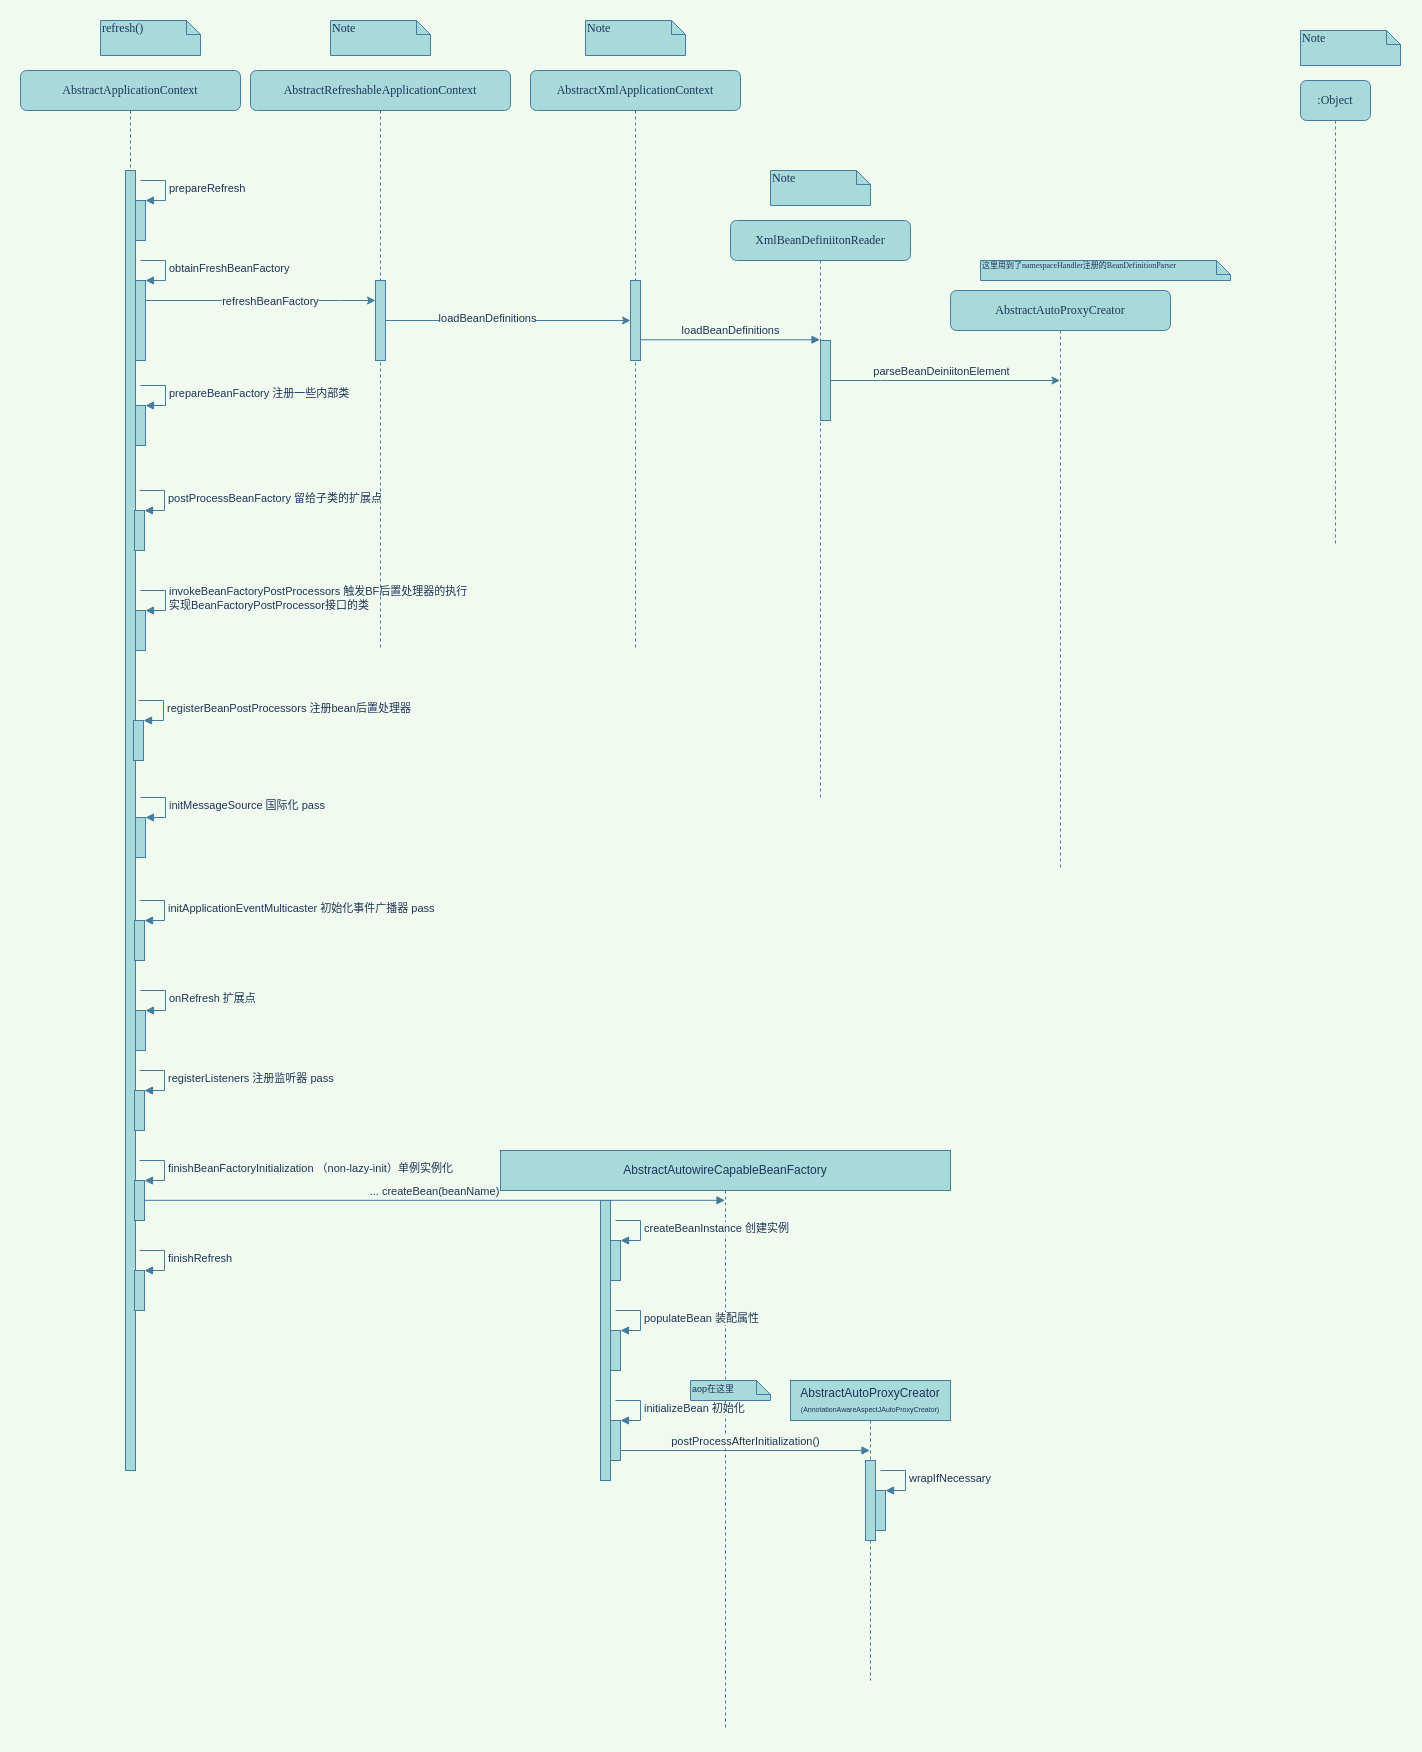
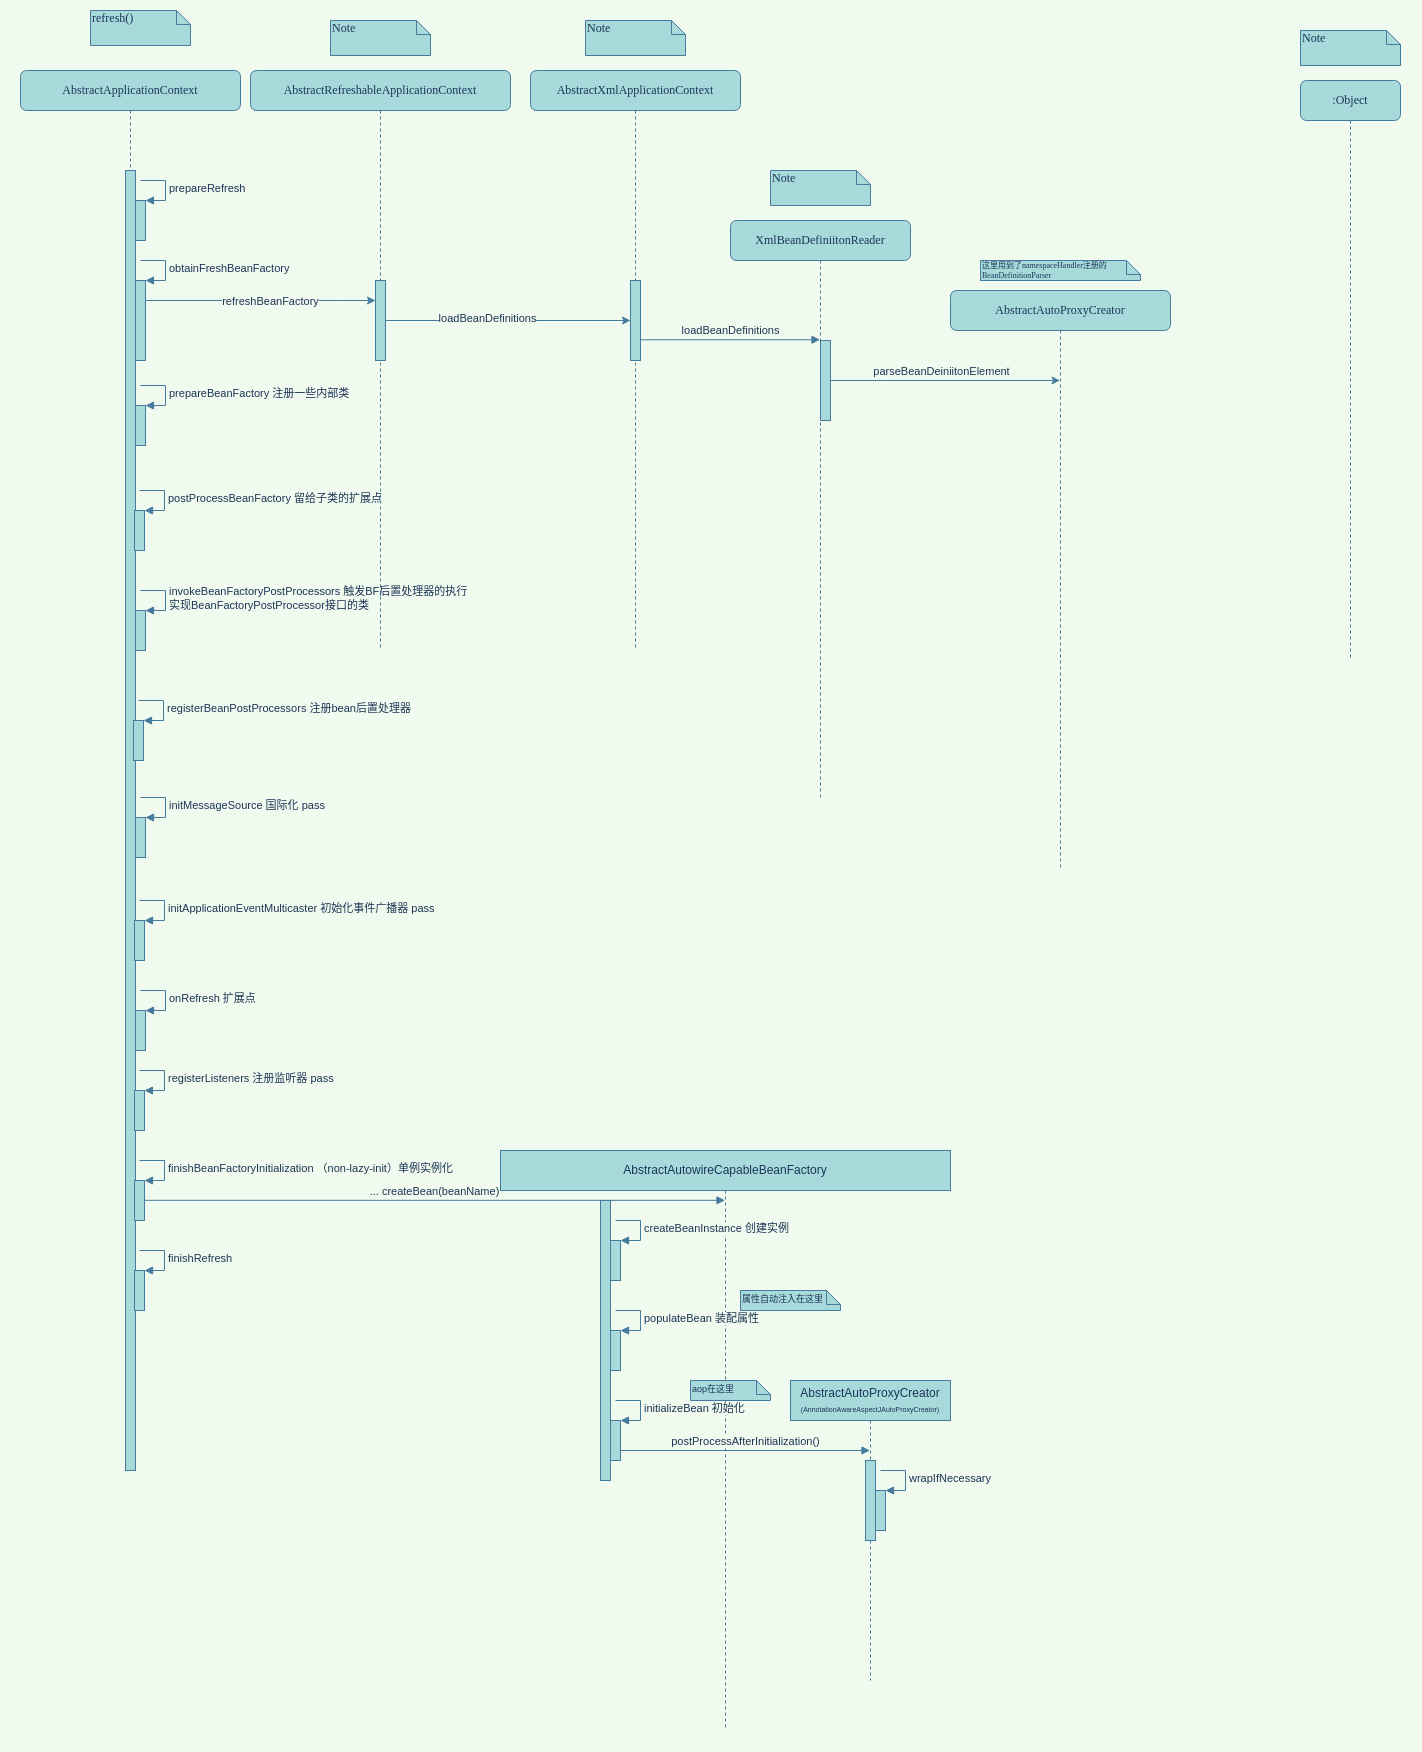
- <mxCell id="36" value="refresh()" style="shape=note;whiteSpace=wrap;html=1;size=14;verticalAlign=top;align=left;spacingTop=-6;rounded=0;shadow=0;comic=0;labelBackgroundColor=none;strokeWidth=1;fontFamily=Verdana;fontSize=12;fillColor=#A8DADC;strokeColor=#457B9D;fontColor=#1D3557;" parent="1" vertex="1"><mxGeometry x="100" y="20" width="100" height="35" as="geometry" /></mxCell>
+ <mxCell id="36" value="refresh()" style="shape=note;whiteSpace=wrap;html=1;size=14;verticalAlign=top;align=left;spacingTop=-6;rounded=0;shadow=0;comic=0;labelBackgroundColor=none;strokeWidth=1;fontFamily=Verdana;fontSize=12;fillColor=#A8DADC;strokeColor=#457B9D;fontColor=#1D3557;" parent="1" vertex="1"><mxGeometry x="90" y="10" width="100" height="35" as="geometry" /></mxCell>
- <mxCell id="40" value="这里用到了namespaceHandler注册的BeanDefinitionParser" style="shape=note;whiteSpace=wrap;html=1;size=14;verticalAlign=top;align=left;spacingTop=-6;rounded=0;shadow=0;comic=0;labelBackgroundColor=none;strokeWidth=1;fontFamily=Verdana;fontSize=8;fillColor=#A8DADC;strokeColor=#457B9D;fontColor=#1D3557;" parent="1" vertex="1"><mxGeometry x="980" y="260" width="250" height="20" as="geometry" /></mxCell>
+ <mxCell id="40" value="这里用到了namespaceHandler注册的BeanDefinitionParser" style="shape=note;whiteSpace=wrap;html=1;size=14;verticalAlign=top;align=left;spacingTop=-6;rounded=0;shadow=0;comic=0;labelBackgroundColor=none;strokeWidth=1;fontFamily=Verdana;fontSize=8;fillColor=#A8DADC;strokeColor=#457B9D;fontColor=#1D3557;" parent="1" vertex="1"><mxGeometry x="980" y="260" width="160" height="20" as="geometry" /></mxCell>
- <mxCell id="35" value=":Object" style="shape=umlLifeline;perimeter=lifelinePerimeter;whiteSpace=wrap;html=1;container=1;collapsible=0;recursiveResize=0;outlineConnect=0;rounded=1;shadow=0;comic=0;labelBackgroundColor=none;strokeWidth=1;fontFamily=Verdana;fontSize=12;align=center;fillColor=#A8DADC;strokeColor=#457B9D;fontColor=#1D3557;" parent="1" vertex="1"><mxGeometry x="1300" y="80" width="70" height="465" as="geometry" /></mxCell>
+ <mxCell id="35" value=":Object" style="shape=umlLifeline;perimeter=lifelinePerimeter;whiteSpace=wrap;html=1;container=1;collapsible=0;recursiveResize=0;outlineConnect=0;rounded=1;shadow=0;comic=0;labelBackgroundColor=none;strokeWidth=1;fontFamily=Verdana;fontSize=12;align=center;fillColor=#A8DADC;strokeColor=#457B9D;fontColor=#1D3557;" parent="1" vertex="1"><mxGeometry x="1300" y="80" width="100" height="580" as="geometry" /></mxCell>
+ <mxCell id="64" value="&lt;font style=&quot;font-size: 9px&quot;&gt;属性自动注入在这里&lt;/font&gt;" style="shape=note;whiteSpace=wrap;html=1;size=14;verticalAlign=top;align=left;spacingTop=-6;rounded=0;sketch=0;strokeColor=#457B9D;fillColor=#A8DADC;fontColor=#1D3557;" vertex="1" parent="1"><mxGeometry x="740" y="1290" width="100" height="20" as="geometry" /></mxCell>
